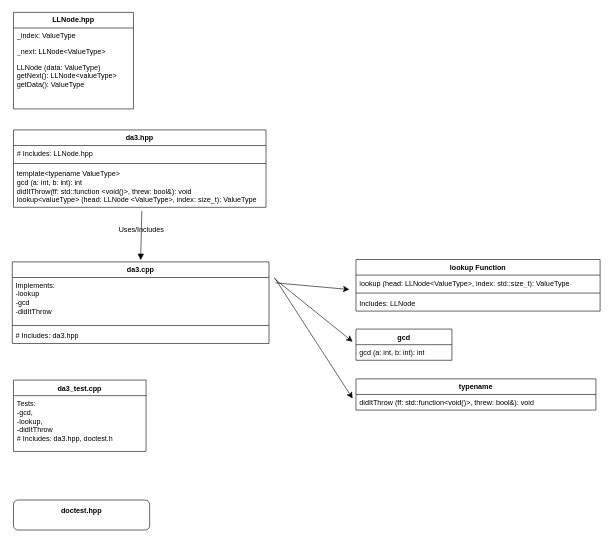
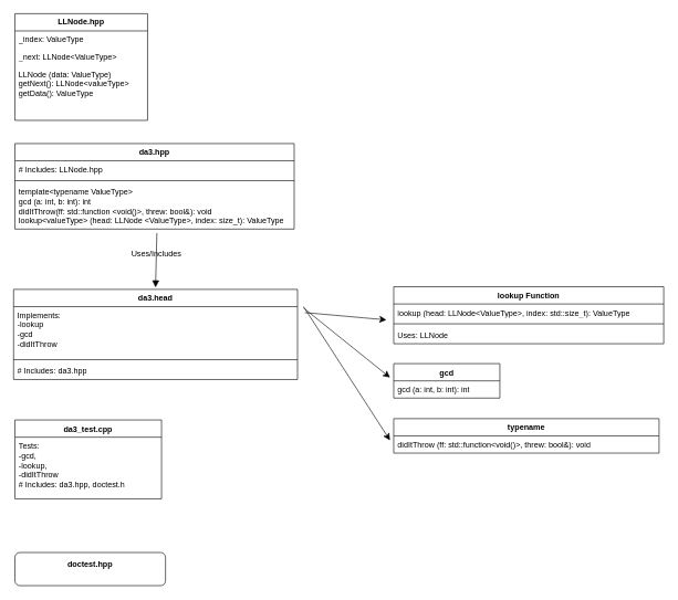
- <mxCell id="11" value="da3.cpp" style="swimlane;fontStyle=1;align=center;verticalAlign=top;childLayout=stackLayout;horizontal=1;startSize=26;horizontalStack=0;resizeParent=1;resizeParentMax=0;resizeLast=0;collapsible=1;marginBottom=0;whiteSpace=wrap;html=1;labelBackgroundColor=none;" vertex="1" parent="1"><mxGeometry x="20" y="436" width="428" height="136" as="geometry" /></mxCell>
+ <mxCell id="11" value="da3.head" style="swimlane;fontStyle=1;align=center;verticalAlign=top;childLayout=stackLayout;horizontal=1;startSize=26;horizontalStack=0;resizeParent=1;resizeParentMax=0;resizeLast=0;collapsible=1;marginBottom=0;whiteSpace=wrap;html=1;labelBackgroundColor=none;" vertex="1" parent="1"><mxGeometry x="20" y="436" width="428" height="136" as="geometry" /></mxCell>
- <mxCell id="18" value="Includes: LLNode" style="text;strokeColor=none;fillColor=none;align=left;verticalAlign=top;spacingLeft=4;spacingRight=4;overflow=hidden;rotatable=0;points=[[0,0.5],[1,0.5]];portConstraint=eastwest;whiteSpace=wrap;html=1;labelBackgroundColor=none;" vertex="1" parent="15"><mxGeometry y="60" width="407" height="26" as="geometry" /></mxCell>
+ <mxCell id="18" value="Uses: LLNode" style="text;strokeColor=none;fillColor=none;align=left;verticalAlign=top;spacingLeft=4;spacingRight=4;overflow=hidden;rotatable=0;points=[[0,0.5],[1,0.5]];portConstraint=eastwest;whiteSpace=wrap;html=1;labelBackgroundColor=none;" vertex="1" parent="15"><mxGeometry y="60" width="407" height="26" as="geometry" /></mxCell>
